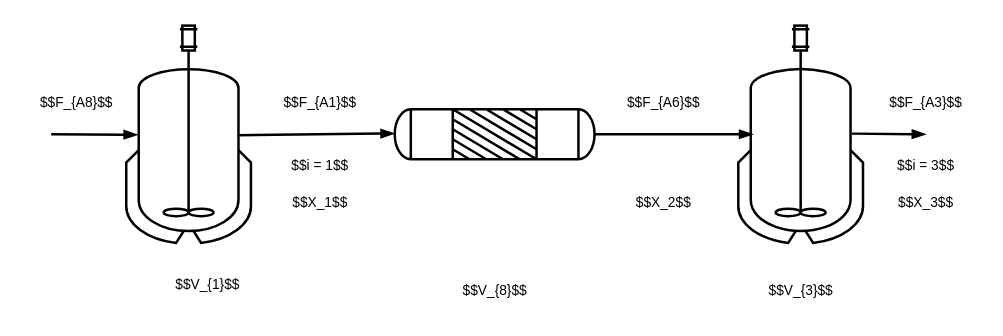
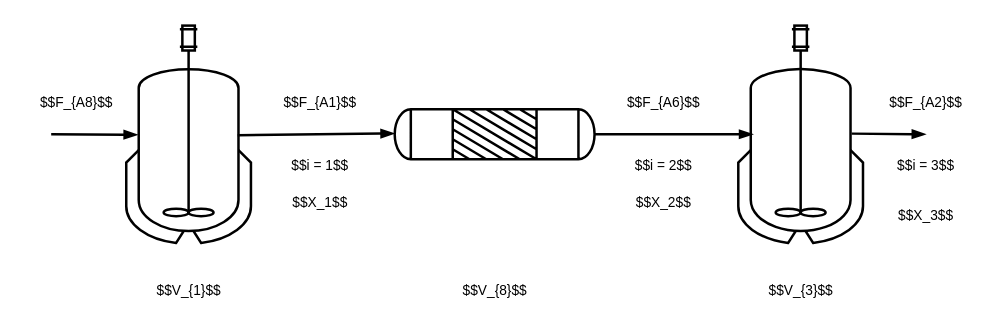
- <mxCell id="2" value="$$F_{A3}$$" style="text;html=1;align=center;verticalAlign=middle;resizable=0;points=[];autosize=1;strokeColor=none;fillColor=none;fontFamily=Helvetica;fontSize=11;fontColor=default;labelBackgroundColor=default;" parent="1" vertex="1"><mxGeometry x="700" y="67" width="80" height="30" as="geometry" /></mxCell>
+ <mxCell id="2" value="$$F_{A2}$$" style="text;html=1;align=center;verticalAlign=middle;resizable=0;points=[];autosize=1;strokeColor=none;fillColor=none;fontFamily=Helvetica;fontSize=11;fontColor=default;labelBackgroundColor=default;" parent="1" vertex="1"><mxGeometry x="700" y="67" width="80" height="30" as="geometry" /></mxCell>
+ <mxCell id="15" value="$$i = 2$$" style="text;html=1;align=center;verticalAlign=middle;resizable=0;points=[];autosize=1;strokeColor=none;fillColor=none;fontFamily=Helvetica;fontSize=11;fontColor=default;labelBackgroundColor=default;" parent="1" vertex="1"><mxGeometry x="495" y="117" width="70" height="30" as="geometry" /></mxCell>
- <mxCell id="18" value="$$X_3$$" style="text;html=1;align=center;verticalAlign=middle;resizable=0;points=[];autosize=1;strokeColor=none;fillColor=none;fontFamily=Helvetica;fontSize=11;fontColor=default;labelBackgroundColor=default;" parent="1" vertex="1"><mxGeometry x="705" y="147" width="70" height="30" as="geometry" /></mxCell>
+ <mxCell id="18" value="$$X_3$$" style="text;html=1;align=center;verticalAlign=middle;resizable=0;points=[];autosize=1;strokeColor=none;fillColor=none;fontFamily=Helvetica;fontSize=11;fontColor=default;labelBackgroundColor=default;" parent="1" vertex="1"><mxGeometry x="705" y="157" width="70" height="30" as="geometry" /></mxCell>
- <mxCell id="19" value="$$V_{1}$$" style="text;html=1;align=center;verticalAlign=middle;resizable=0;points=[];autosize=1;strokeColor=none;fillColor=none;fontFamily=Helvetica;fontSize=11;fontColor=default;labelBackgroundColor=default;" parent="1" vertex="1"><mxGeometry x="130" y="212" width="70" height="30" as="geometry" /></mxCell>
+ <mxCell id="19" value="$$V_{1}$$" style="text;html=1;align=center;verticalAlign=middle;resizable=0;points=[];autosize=1;strokeColor=none;fillColor=none;fontFamily=Helvetica;fontSize=11;fontColor=default;labelBackgroundColor=default;" parent="1" vertex="1"><mxGeometry x="115" y="217" width="70" height="30" as="geometry" /></mxCell>
